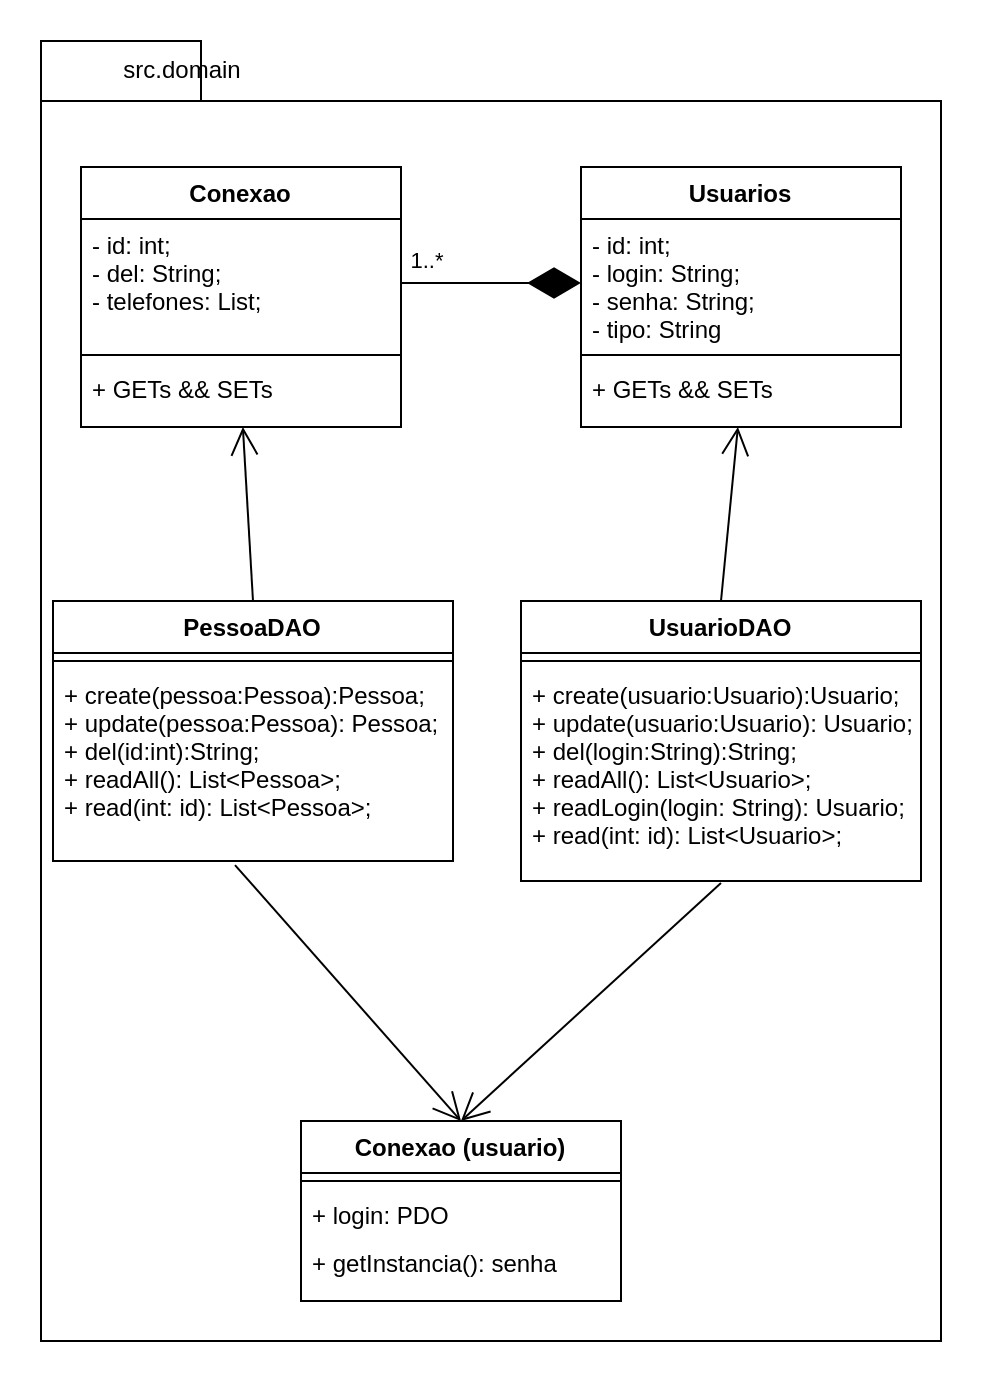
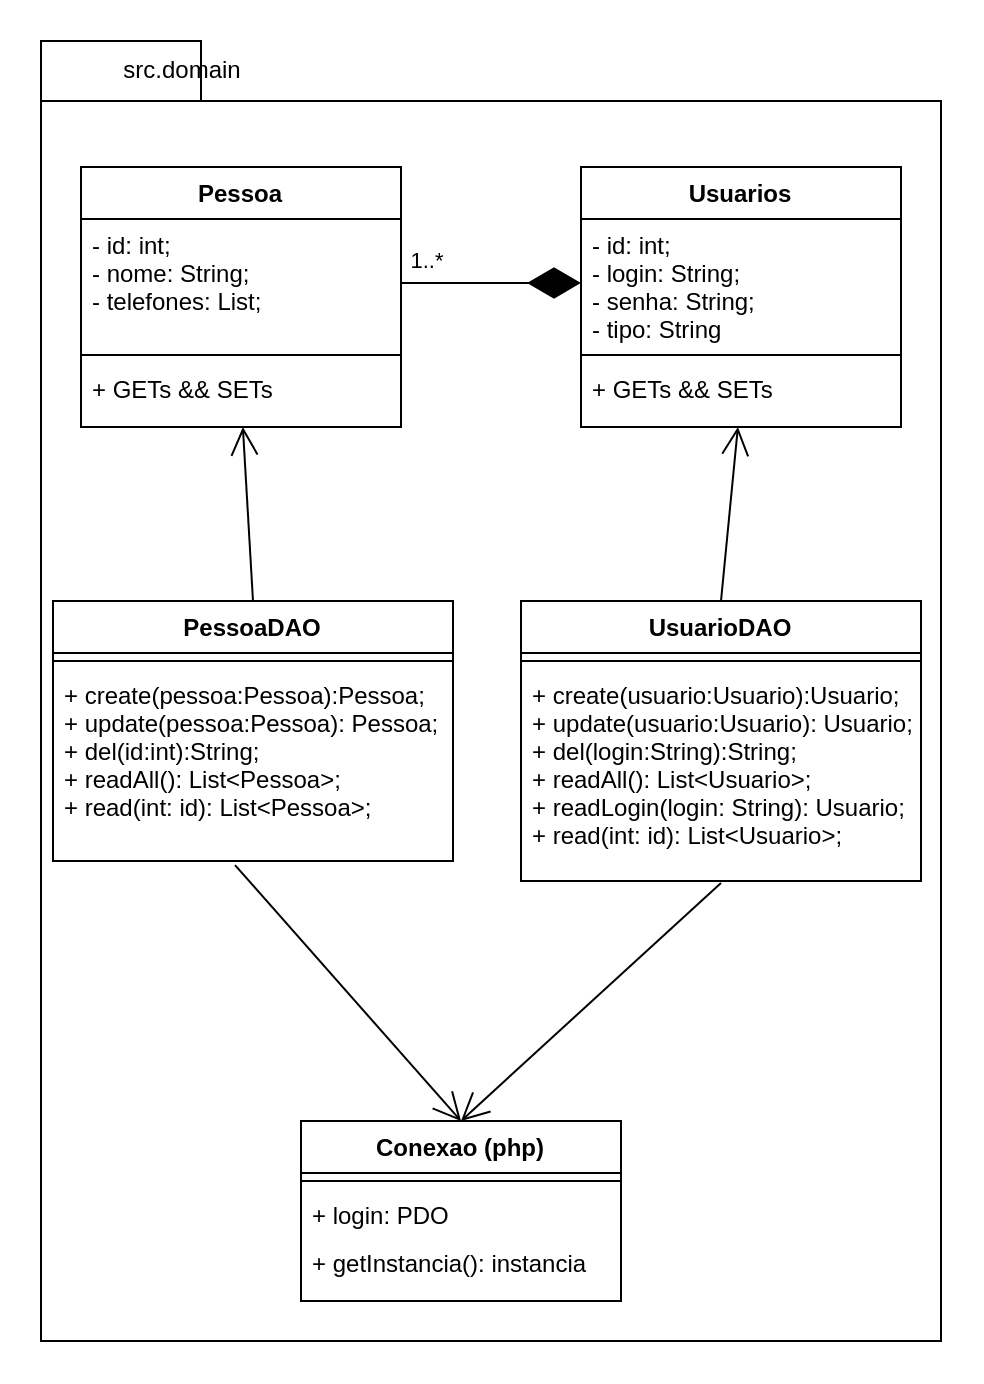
- <mxCell id="3" value="Conexao" style="swimlane;fontStyle=1;align=center;verticalAlign=top;childLayout=stackLayout;horizontal=1;startSize=26;horizontalStack=0;resizeParent=1;resizeParentMax=0;resizeLast=0;collapsible=1;marginBottom=0;" vertex="1" parent="1"><mxGeometry x="40" y="83" width="160" height="130" as="geometry" /></mxCell>
+ <mxCell id="3" value="Pessoa" style="swimlane;fontStyle=1;align=center;verticalAlign=top;childLayout=stackLayout;horizontal=1;startSize=26;horizontalStack=0;resizeParent=1;resizeParentMax=0;resizeLast=0;collapsible=1;marginBottom=0;" vertex="1" parent="1"><mxGeometry x="40" y="83" width="160" height="130" as="geometry" /></mxCell>
- <mxCell id="4" value="- id: int;&#10;- del: String;&#10;- telefones: List;" style="text;strokeColor=none;fillColor=none;align=left;verticalAlign=top;spacingLeft=4;spacingRight=4;overflow=hidden;rotatable=0;points=[[0,0.5],[1,0.5]];portConstraint=eastwest;" vertex="1" parent="3"><mxGeometry y="26" width="160" height="64" as="geometry" /></mxCell>
+ <mxCell id="4" value="- id: int;&#10;- nome: String;&#10;- telefones: List;" style="text;strokeColor=none;fillColor=none;align=left;verticalAlign=top;spacingLeft=4;spacingRight=4;overflow=hidden;rotatable=0;points=[[0,0.5],[1,0.5]];portConstraint=eastwest;" vertex="1" parent="3"><mxGeometry y="26" width="160" height="64" as="geometry" /></mxCell>
- <mxCell id="16" value="Conexao (usuario)" style="swimlane;fontStyle=1;align=center;verticalAlign=top;childLayout=stackLayout;horizontal=1;startSize=26;horizontalStack=0;resizeParent=1;resizeParentMax=0;resizeLast=0;collapsible=1;marginBottom=0;" vertex="1" parent="1"><mxGeometry x="150" y="560" width="160" height="90" as="geometry" /></mxCell>
+ <mxCell id="16" value="Conexao (php)" style="swimlane;fontStyle=1;align=center;verticalAlign=top;childLayout=stackLayout;horizontal=1;startSize=26;horizontalStack=0;resizeParent=1;resizeParentMax=0;resizeLast=0;collapsible=1;marginBottom=0;" vertex="1" parent="1"><mxGeometry x="150" y="560" width="160" height="90" as="geometry" /></mxCell>
- <mxCell id="19" value="+ getInstancia(): senha" style="text;strokeColor=none;fillColor=none;align=left;verticalAlign=top;spacingLeft=4;spacingRight=4;overflow=hidden;rotatable=0;points=[[0,0.5],[1,0.5]];portConstraint=eastwest;" vertex="1" parent="16"><mxGeometry y="58" width="160" height="32" as="geometry" /></mxCell>
+ <mxCell id="19" value="+ getInstancia(): instancia" style="text;strokeColor=none;fillColor=none;align=left;verticalAlign=top;spacingLeft=4;spacingRight=4;overflow=hidden;rotatable=0;points=[[0,0.5],[1,0.5]];portConstraint=eastwest;" vertex="1" parent="16"><mxGeometry y="58" width="160" height="32" as="geometry" /></mxCell>
